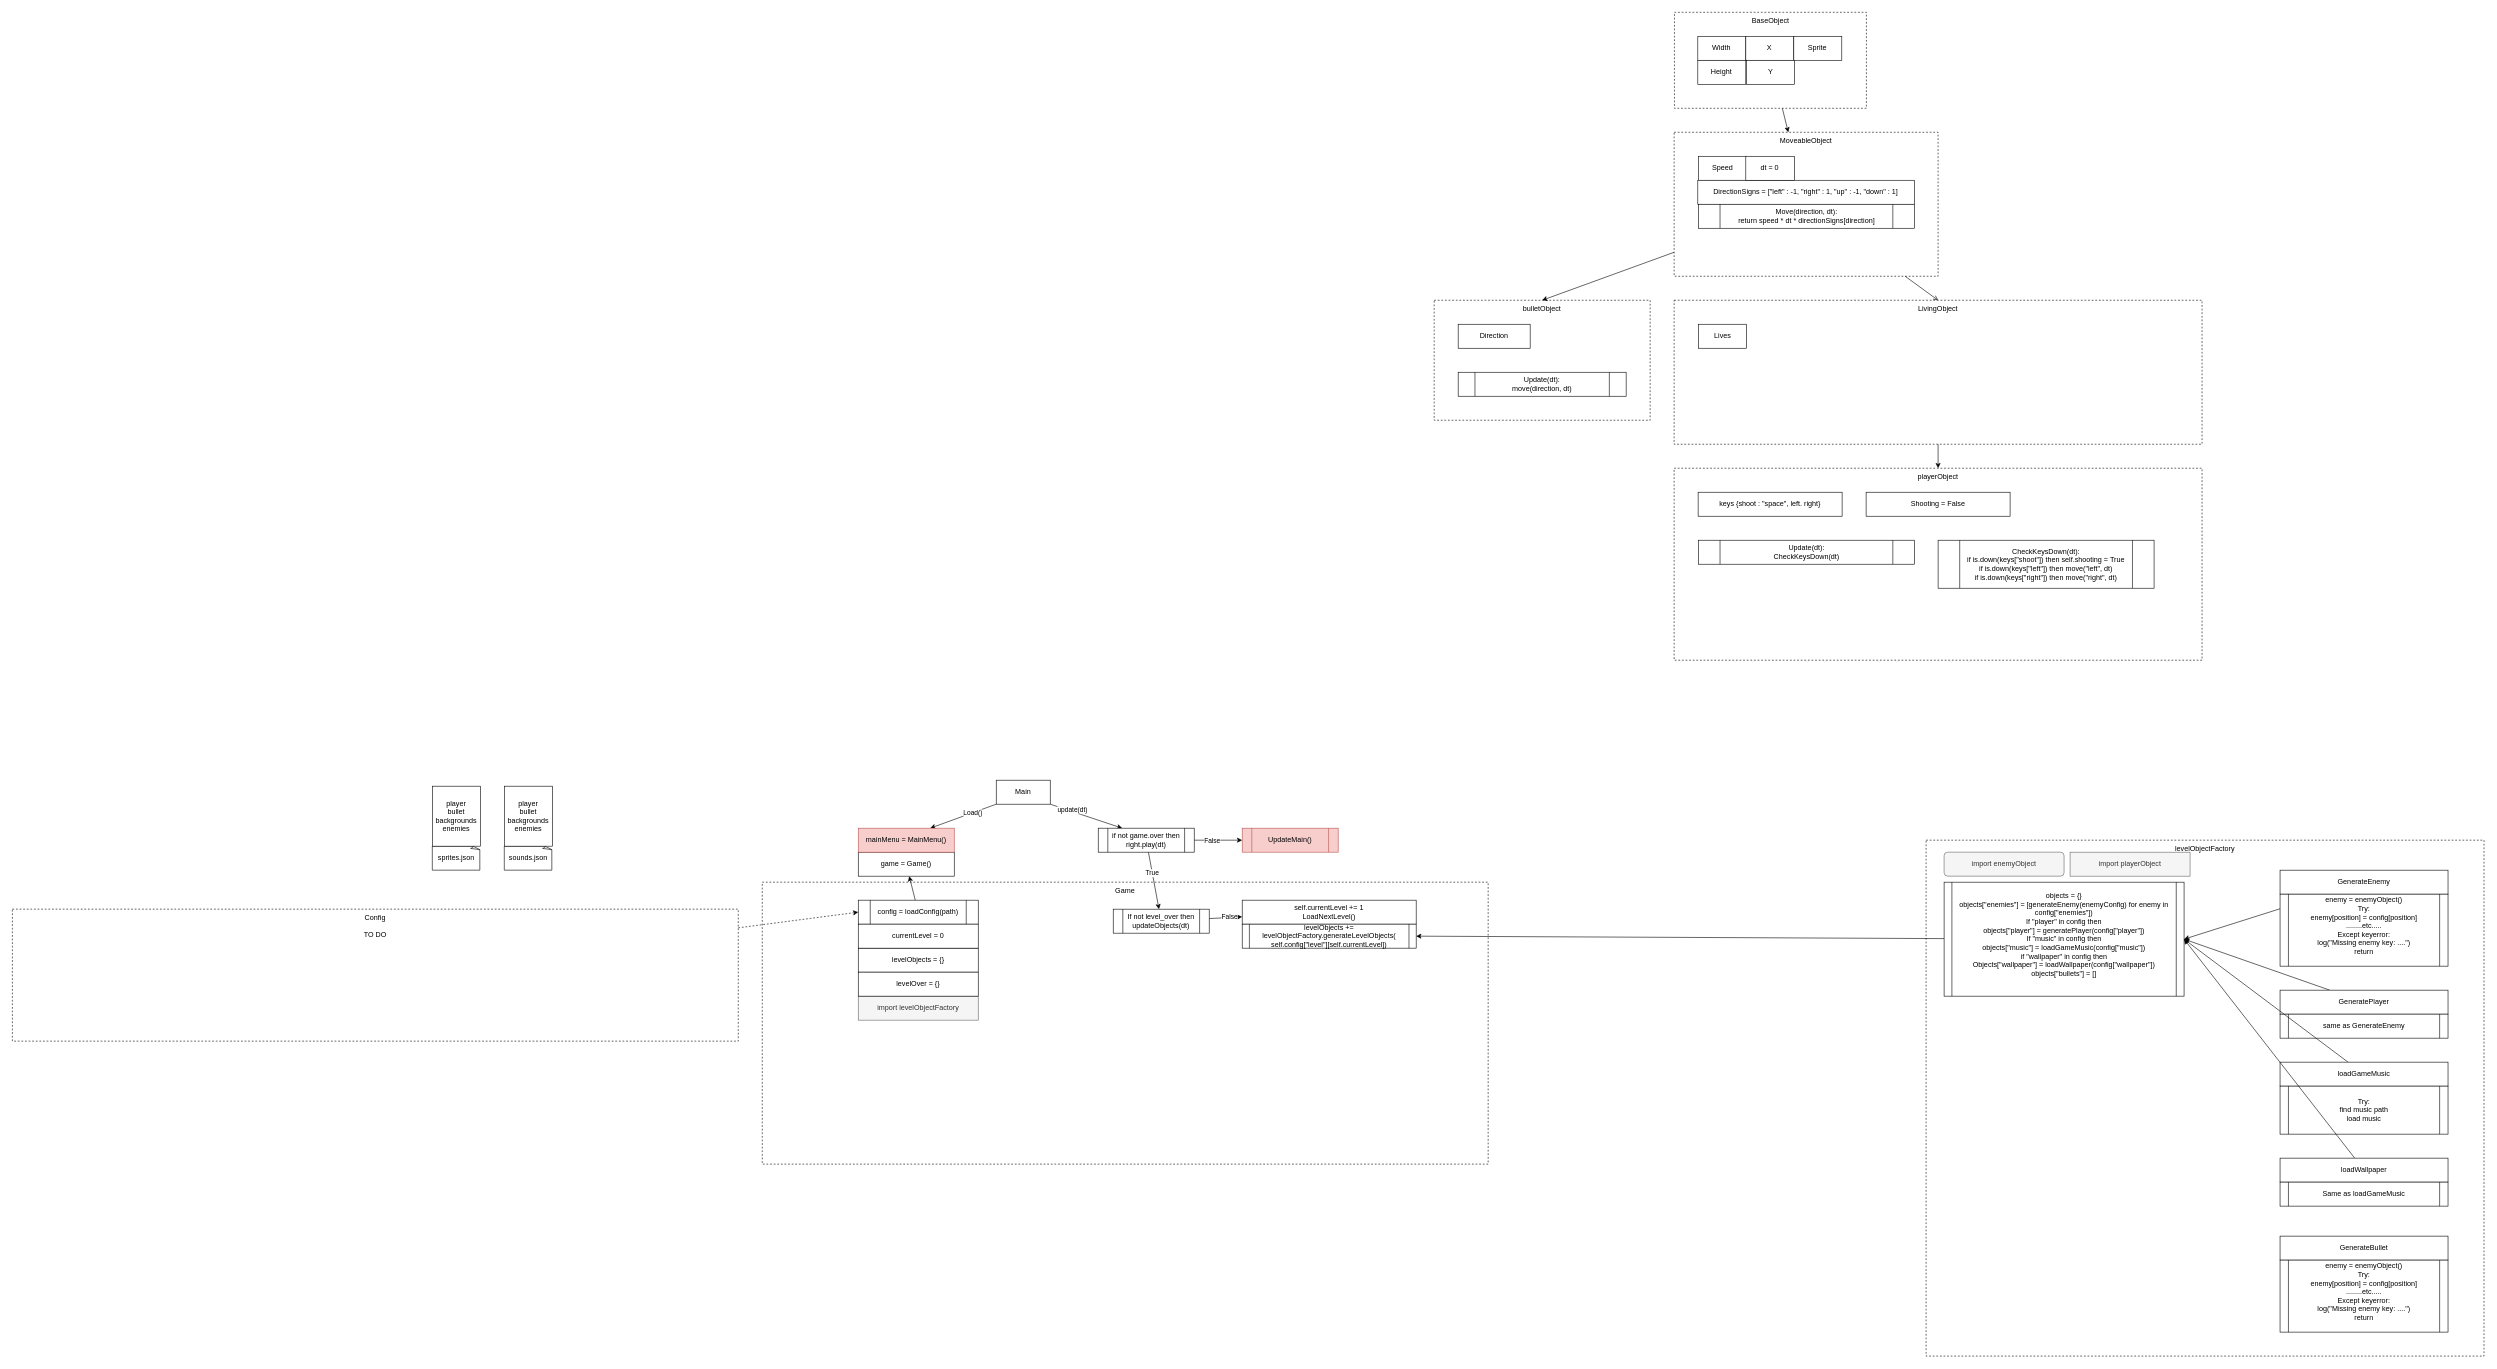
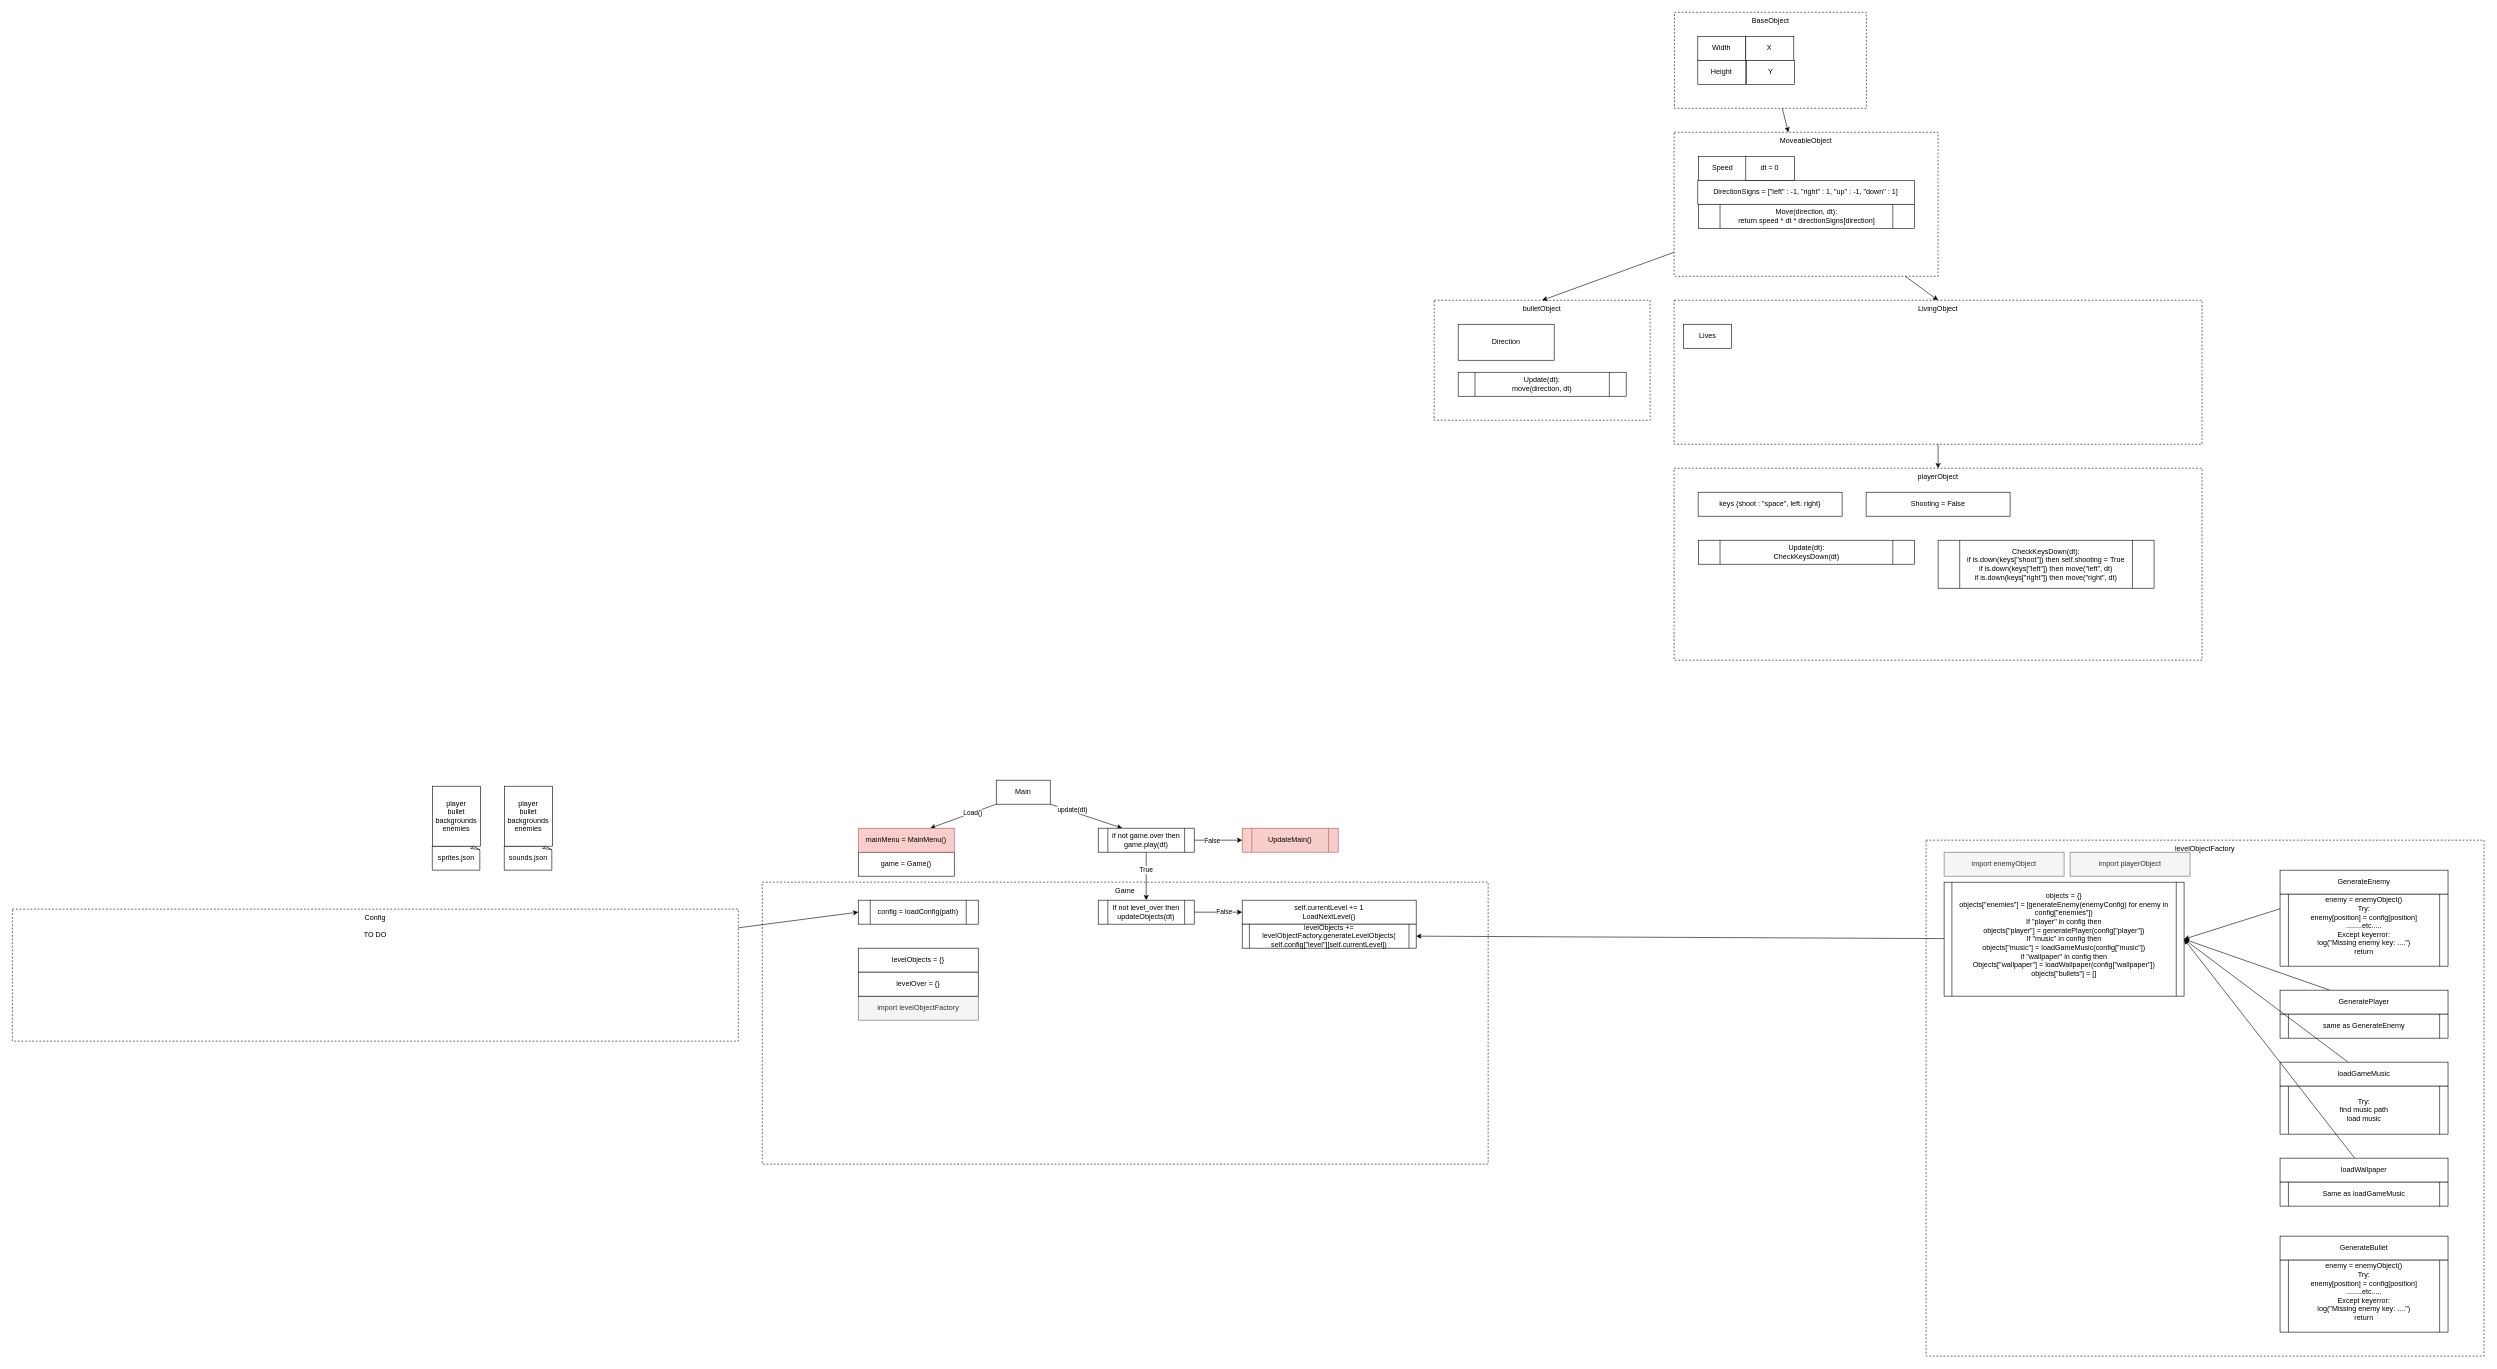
- <mxCell id="50" value="Sprite" style="rounded=0;whiteSpace=wrap;html=1;fillColor=default;" parent="1" vertex="1"><mxGeometry x="2989.47" y="60" width="80" height="40" as="geometry" /></mxCell>
- <mxCell id="53" style="edgeStyle=none;rounded=0;orthogonalLoop=1;jettySize=auto;html=1;entryX=0.5;entryY=0;entryDx=0;entryDy=0;endArrow=open;" edge="1" parent="1" source="54" target="77"><mxGeometry relative="1" as="geometry" /></mxCell>
+ <mxCell id="53" style="edgeStyle=none;rounded=0;orthogonalLoop=1;jettySize=auto;html=1;entryX=0.5;entryY=0;entryDx=0;entryDy=0;" edge="1" parent="1" source="54" target="77"><mxGeometry relative="1" as="geometry" /></mxCell>
- <mxCell id="65" value="Direction" style="rounded=0;whiteSpace=wrap;html=1;fillColor=default;" vertex="1" parent="1"><mxGeometry x="2430" y="540" width="120" height="40" as="geometry" /></mxCell>
+ <mxCell id="65" value="Direction" style="rounded=0;whiteSpace=wrap;html=1;fillColor=default;" vertex="1" parent="1"><mxGeometry x="2430" y="540" width="160" height="60" as="geometry" /></mxCell>
- <mxCell id="59" value="Lives" style="rounded=0;whiteSpace=wrap;html=1;fillColor=default;" parent="1" vertex="1"><mxGeometry x="2830.52" y="540" width="80" height="40" as="geometry" /></mxCell>
+ <mxCell id="59" value="Lives" style="rounded=0;whiteSpace=wrap;html=1;fillColor=default;" parent="1" vertex="1"><mxGeometry x="2805.52" y="540" width="80" height="40" as="geometry" /></mxCell>
- <mxCell id="16" value="&lt;div&gt;if not game.over then&lt;br&gt;&lt;/div&gt;&lt;div&gt;right.play(dt)&lt;/div&gt;" style="shape=process;whiteSpace=wrap;html=1;backgroundOutline=1;" parent="1" vertex="1"><mxGeometry x="1830" y="1380" width="160" height="40" as="geometry" /></mxCell>
+ <mxCell id="16" value="&lt;div&gt;if not game.over then&lt;br&gt;&lt;/div&gt;&lt;div&gt;game.play(dt)&lt;/div&gt;" style="shape=process;whiteSpace=wrap;html=1;backgroundOutline=1;" parent="1" vertex="1"><mxGeometry x="1830" y="1380" width="160" height="40" as="geometry" /></mxCell>
- <mxCell id="33" value="import enemyObject" style="whiteSpace=wrap;html=1;fillColor=#f5f5f5;fontColor=#333333;strokeColor=#666666;rounded=1;" parent="1" vertex="1"><mxGeometry x="3240" y="1420" width="200" height="40" as="geometry" /></mxCell>
+ <mxCell id="33" value="import enemyObject" style="rounded=0;whiteSpace=wrap;html=1;fillColor=#f5f5f5;fontColor=#333333;strokeColor=#666666;" parent="1" vertex="1"><mxGeometry x="3240" y="1420" width="200" height="40" as="geometry" /></mxCell>
- <mxCell id="9" style="edgeStyle=none;rounded=0;orthogonalLoop=1;jettySize=auto;html=1;" parent="1" source="10" target="11" edge="1"><mxGeometry relative="1" as="geometry" /></mxCell>
- <mxCell id="71" style="edgeStyle=none;rounded=0;orthogonalLoop=1;jettySize=auto;html=1;entryX=0;entryY=0.5;entryDx=0;entryDy=0;dashed=1;" edge="1" parent="1" source="72" target="10"><mxGeometry relative="1" as="geometry" /></mxCell>
+ <mxCell id="71" style="edgeStyle=none;rounded=0;orthogonalLoop=1;jettySize=auto;html=1;entryX=0;entryY=0.5;entryDx=0;entryDy=0;" edge="1" parent="1" source="72" target="10"><mxGeometry relative="1" as="geometry" /></mxCell>
- <mxCell id="19" value="&lt;div&gt;If not level_over then&lt;/div&gt;&lt;div&gt;updateObjects(dt)&lt;/div&gt;" style="shape=process;whiteSpace=wrap;html=1;backgroundOutline=1;" parent="1" vertex="1"><mxGeometry x="1855" y="1515" width="160" height="40" as="geometry" /></mxCell>
+ <mxCell id="19" value="&lt;div&gt;If not level_over then&lt;/div&gt;&lt;div&gt;updateObjects(dt)&lt;/div&gt;" style="shape=process;whiteSpace=wrap;html=1;backgroundOutline=1;" parent="1" vertex="1"><mxGeometry x="1830" y="1500" width="160" height="40" as="geometry" /></mxCell>
- <mxCell id="25" value="currentLevel = 0" style="rounded=0;whiteSpace=wrap;html=1;fillColor=default;" parent="1" vertex="1"><mxGeometry x="1430" y="1540" width="200" height="40" as="geometry" /></mxCell>
